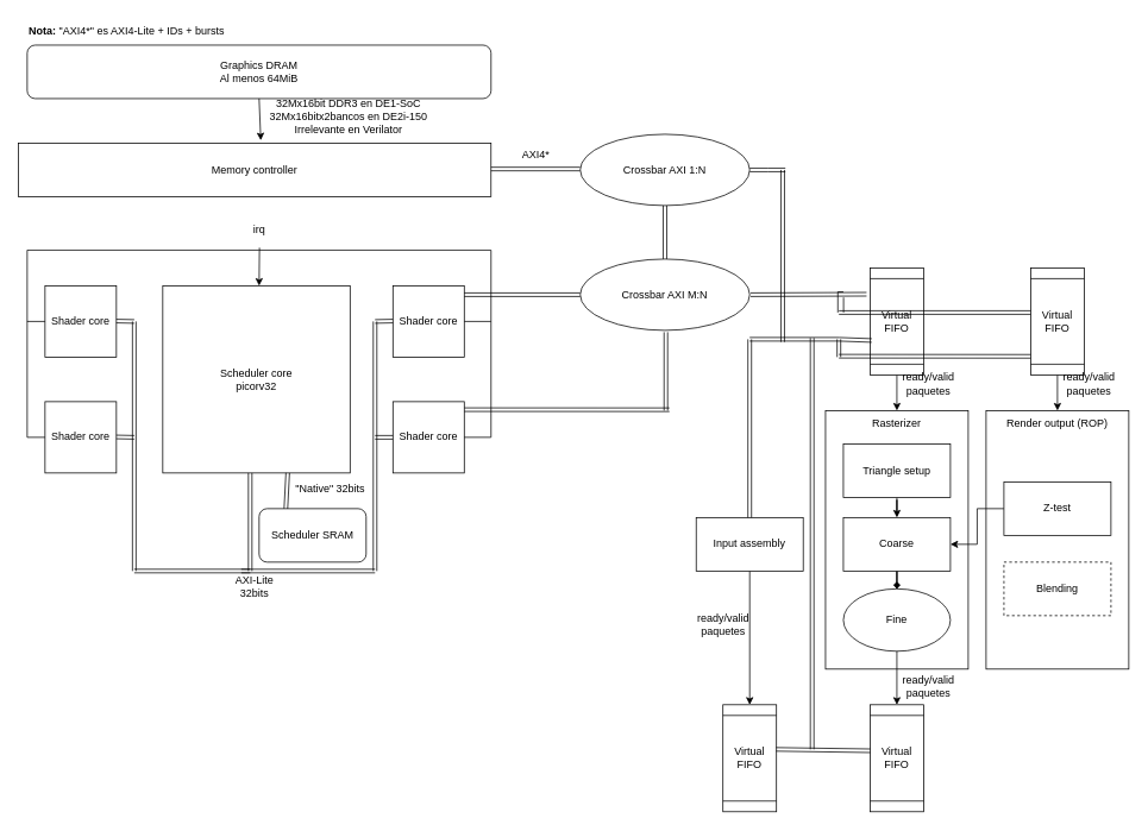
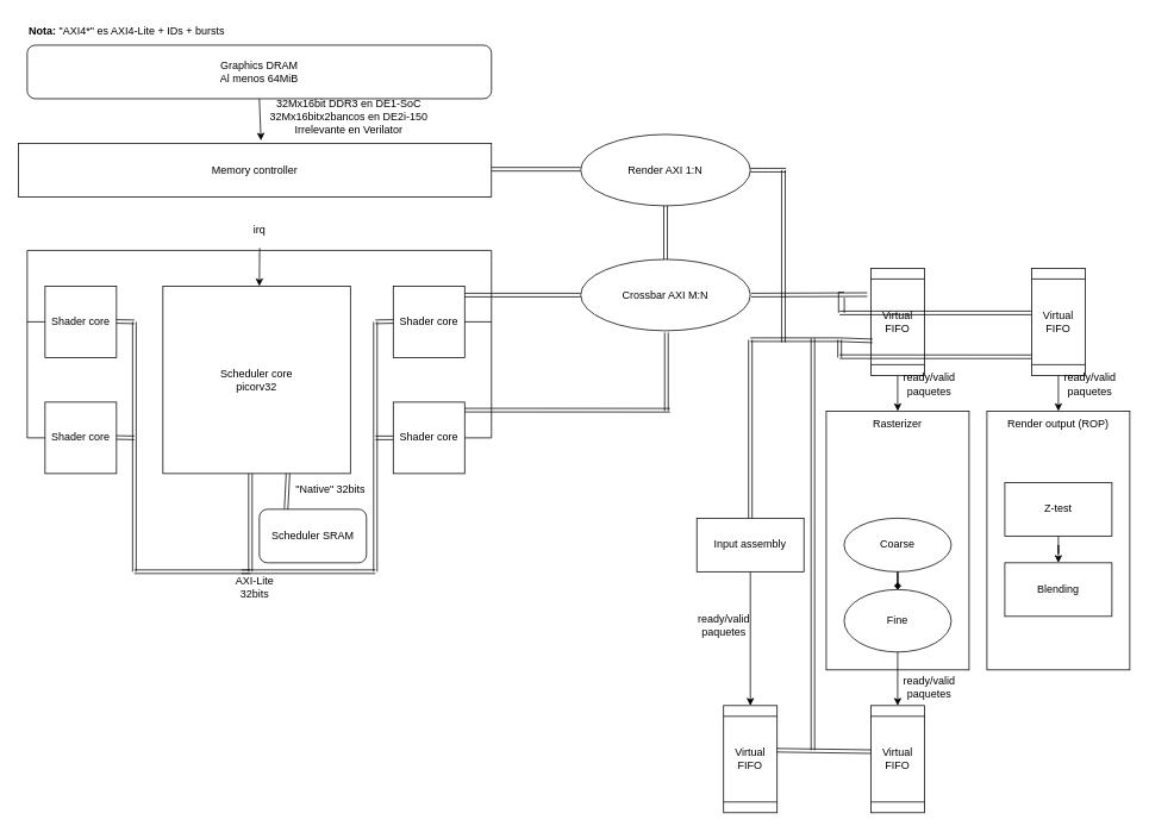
- <mxCell id="53" value="AXI4*" style="text;html=1;align=center;verticalAlign=middle;resizable=0;points=[];autosize=1;strokeColor=none;fillColor=none;" parent="1" vertex="1"><mxGeometry x="575" y="158" width="50" height="30" as="geometry" /></mxCell>
- <mxCell id="52" value="Crossbar AXI 1:N" style="ellipse;whiteSpace=wrap;html=1;" parent="1" vertex="1"><mxGeometry x="650" y="150" width="190" height="80" as="geometry" /></mxCell>
+ <mxCell id="52" value="Render AXI 1:N" style="ellipse;whiteSpace=wrap;html=1;" parent="1" vertex="1"><mxGeometry x="650" y="150" width="190" height="80" as="geometry" /></mxCell>
- <mxCell id="36" value="Triangle setup" style="rounded=0;whiteSpace=wrap;html=1;" parent="1" vertex="1"><mxGeometry x="945" y="497.5" width="120" height="60" as="geometry" /></mxCell>
- <mxCell id="35" style="edgeStyle=orthogonalEdgeStyle;rounded=0;orthogonalLoop=1;jettySize=auto;html=1;" parent="1" source="36" target="38" edge="1"><mxGeometry relative="1" as="geometry" /></mxCell>
- <mxCell id="45" style="edgeStyle=orthogonalEdgeStyle;rounded=0;orthogonalLoop=1;jettySize=auto;html=1;" parent="1" source="46" target="38" edge="1"><mxGeometry relative="1" as="geometry" /></mxCell>
+ <mxCell id="45" style="edgeStyle=orthogonalEdgeStyle;rounded=0;orthogonalLoop=1;jettySize=auto;html=1;entryX=0.5;entryY=0;entryDx=0;entryDy=0;" parent="1" source="46" target="47" edge="1"><mxGeometry relative="1" as="geometry" /></mxCell>
- <mxCell id="38" value="Coarse" style="rounded=0;whiteSpace=wrap;html=1;" parent="1" vertex="1"><mxGeometry x="945" y="580" width="120" height="60" as="geometry" /></mxCell>
+ <mxCell id="38" value="Coarse" style="ellipse;whiteSpace=wrap;html=1;" parent="1" vertex="1"><mxGeometry x="945" y="580" width="120" height="60" as="geometry" /></mxCell>
- <mxCell id="47" value="Blending" style="rounded=0;whiteSpace=wrap;html=1;dashed=1;" parent="1" vertex="1"><mxGeometry x="1125" y="630" width="120" height="60" as="geometry" /></mxCell>
+ <mxCell id="47" value="Blending" style="rounded=0;whiteSpace=wrap;html=1;" parent="1" vertex="1"><mxGeometry x="1125" y="630" width="120" height="60" as="geometry" /></mxCell>
